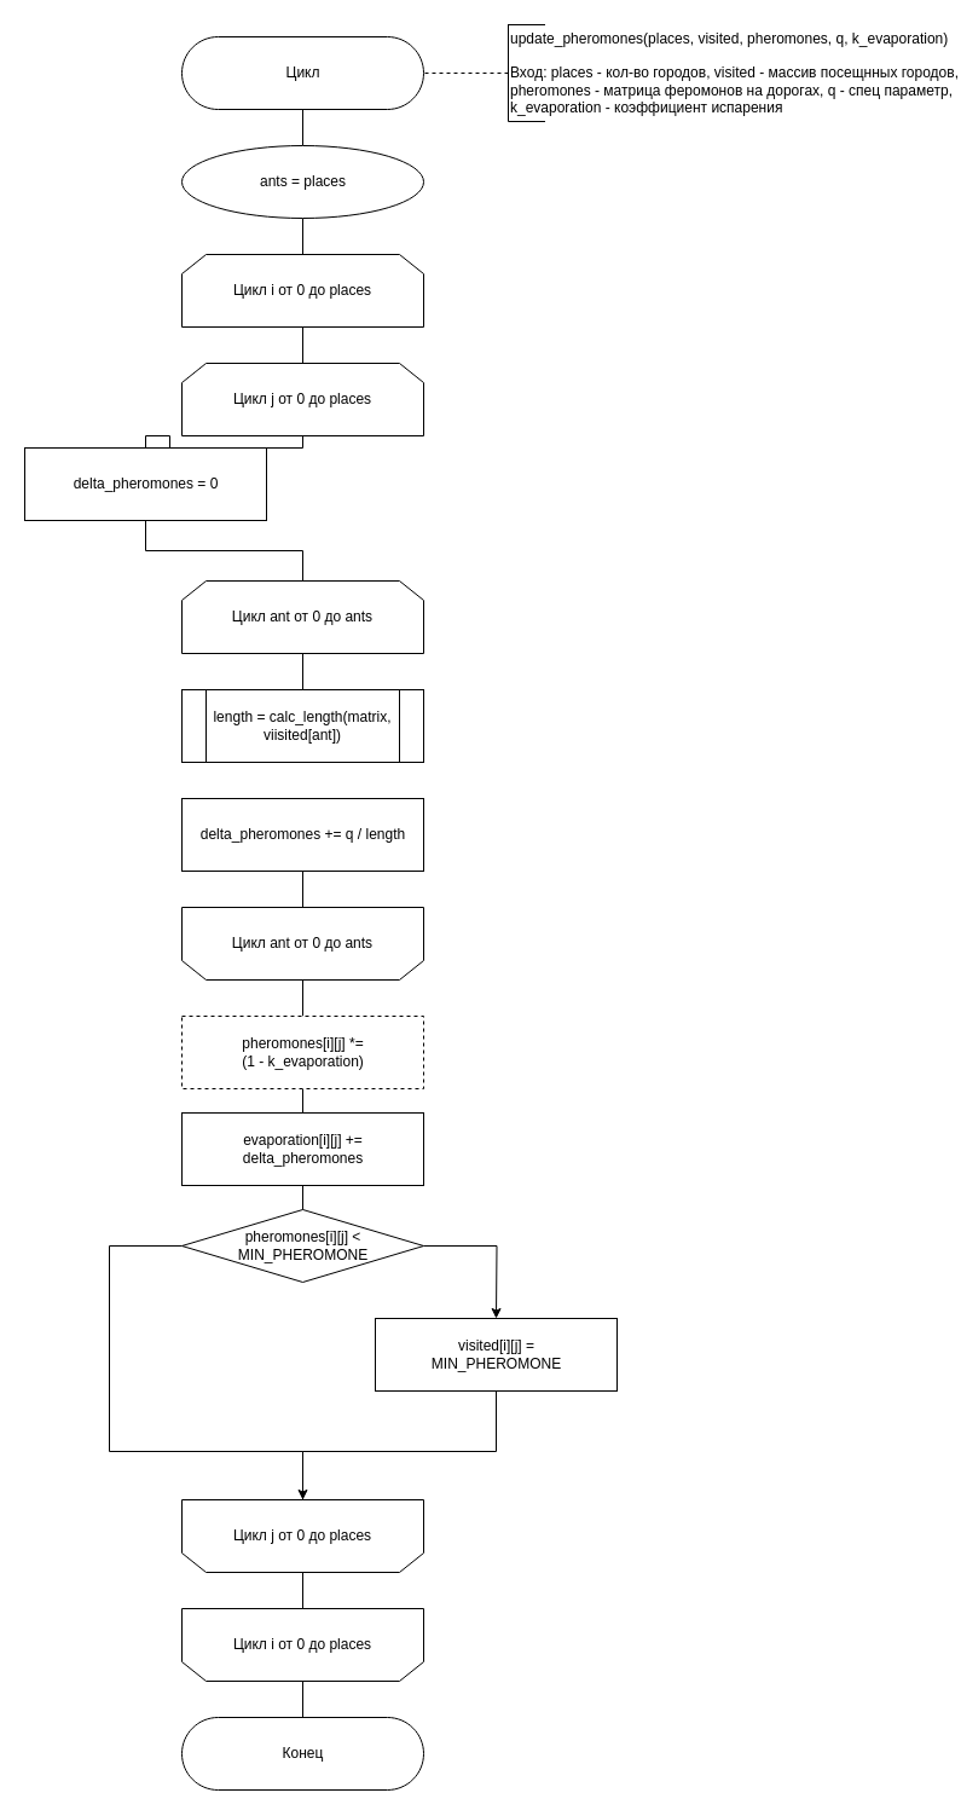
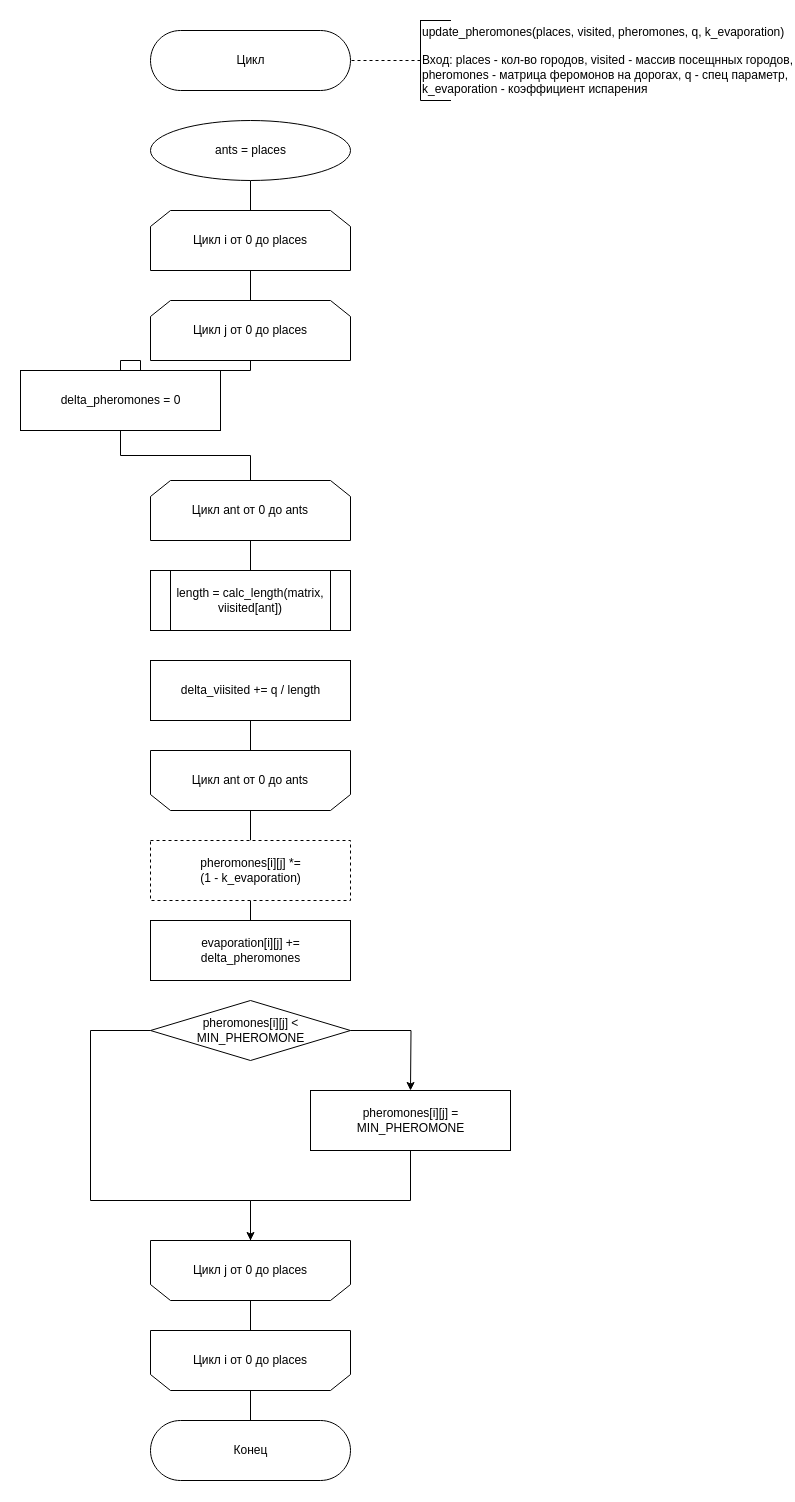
- <mxCell id="2" style="edgeStyle=none;html=1;exitX=0.5;exitY=0.5;exitDx=0;exitDy=30;exitPerimeter=0;entryX=0.5;entryY=0;entryDx=0;entryDy=0;endArrow=none;endFill=0;" parent="1" source="3" target="7" edge="1"><mxGeometry relative="1" as="geometry" /></mxCell>
- <mxCell id="29" value="delta_pheromones += q / length" style="html=1;dashed=0;whitespace=wrap;" parent="1" vertex="1"><mxGeometry x="150" y="660" width="200" height="60" as="geometry" /></mxCell>
+ <mxCell id="29" value="delta_viisited += q / length" style="html=1;dashed=0;whitespace=wrap;" parent="1" vertex="1"><mxGeometry x="150" y="660" width="200" height="60" as="geometry" /></mxCell>
- <mxCell id="33" value="" style="edgeStyle=orthogonalEdgeStyle;rounded=0;html=1;endArrow=none;endFill=0;" edge="1" parent="1" source="12" target="34"><mxGeometry relative="1" as="geometry"><mxPoint x="250" y="1000" as="sourcePoint" /><mxPoint x="250" y="900" as="targetPoint" /></mxGeometry></mxCell>
- <mxCell id="13" value="visited[i][j] =&lt;br&gt;MIN_PHEROMONE" style="html=1;dashed=0;whitespace=wrap;" parent="1" vertex="1"><mxGeometry x="310" y="1090" width="200" height="60" as="geometry" /></mxCell>
+ <mxCell id="13" value="pheromones[i][j] =&lt;br&gt;MIN_PHEROMONE" style="html=1;dashed=0;whitespace=wrap;" parent="1" vertex="1"><mxGeometry x="310" y="1090" width="200" height="60" as="geometry" /></mxCell>
